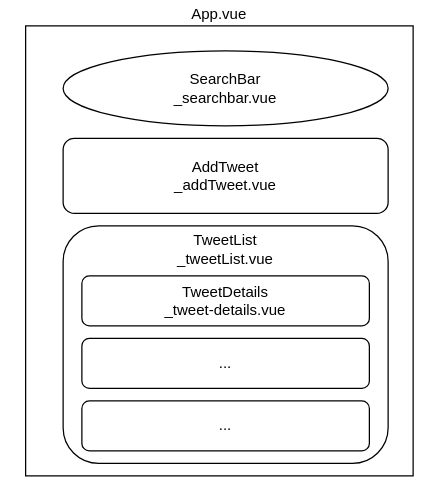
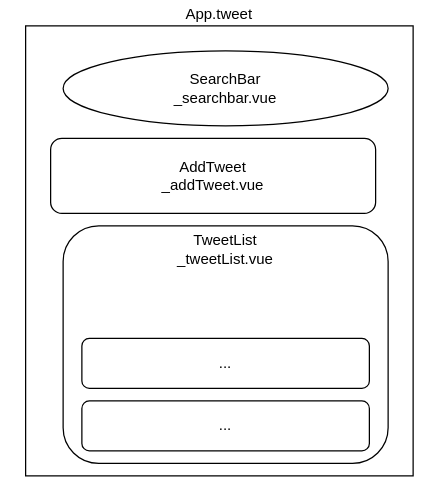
- <mxCell id="2" value="App.vue" style="rounded=0;whiteSpace=wrap;html=1;labelPosition=center;verticalLabelPosition=top;align=center;verticalAlign=bottom;" vertex="1" parent="1"><mxGeometry x="20" y="20" width="310" height="360" as="geometry" /></mxCell>
+ <mxCell id="2" value="App.tweet" style="rounded=0;whiteSpace=wrap;html=1;labelPosition=center;verticalLabelPosition=top;align=center;verticalAlign=bottom;" vertex="1" parent="1"><mxGeometry x="20" y="20" width="310" height="360" as="geometry" /></mxCell>
- <mxCell id="4" value="AddTweet&lt;br&gt;_addTweet.vue" style="rounded=1;whiteSpace=wrap;html=1;" vertex="1" parent="1"><mxGeometry x="50" y="110" width="260" height="60" as="geometry" /></mxCell>
+ <mxCell id="4" value="AddTweet&lt;br&gt;_addTweet.vue" style="rounded=1;whiteSpace=wrap;html=1;" vertex="1" parent="1"><mxGeometry x="40" y="110" width="260" height="60" as="geometry" /></mxCell>
- <mxCell id="6" value="TweetDetails&lt;br&gt;_tweet-details.vue" style="rounded=1;whiteSpace=wrap;html=1;" vertex="1" parent="1"><mxGeometry x="65" y="220" width="230" height="40" as="geometry" /></mxCell>
